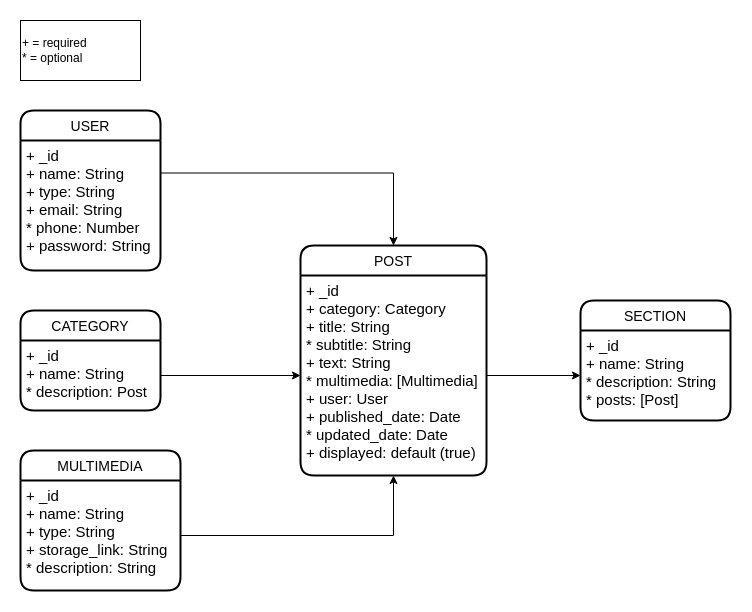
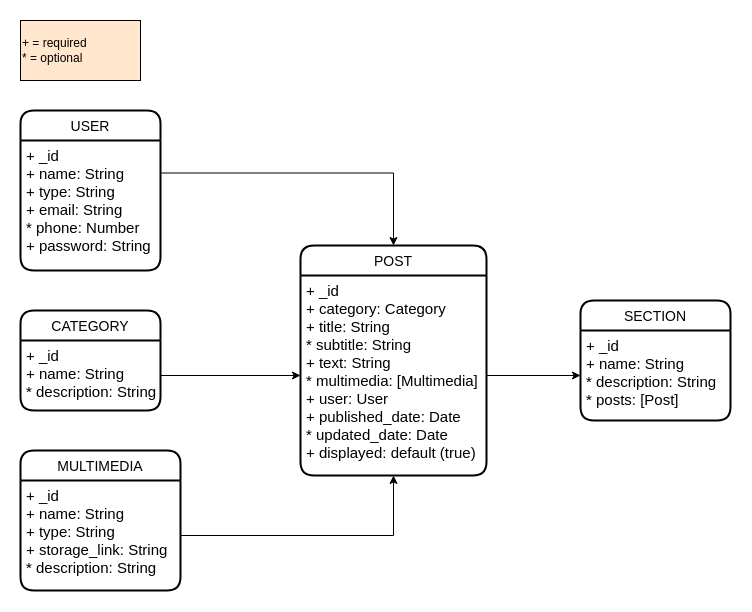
- <mxCell id="16" value="+ = required&lt;br&gt;* = optional" style="rounded=0;whiteSpace=wrap;html=1;align=left;" vertex="1" parent="1"><mxGeometry x="20" y="20" width="120" height="60" as="geometry" /></mxCell>
+ <mxCell id="16" value="+ = required&lt;br&gt;* = optional" style="rounded=0;whiteSpace=wrap;html=1;align=left;fillColor=#ffe6cc;" vertex="1" parent="1"><mxGeometry x="20" y="20" width="120" height="60" as="geometry" /></mxCell>
- <mxCell id="9" value="+ _id&#10;+ name: String&#10;* description: Post" style="align=left;strokeColor=none;fillColor=none;spacingLeft=4;fontSize=15;verticalAlign=top;resizable=0;rotatable=0;part=1;" parent="8" vertex="1"><mxGeometry y="30" width="140" height="70" as="geometry" /></mxCell>
+ <mxCell id="9" value="+ _id&#10;+ name: String&#10;* description: String" style="align=left;strokeColor=none;fillColor=none;spacingLeft=4;fontSize=15;verticalAlign=top;resizable=0;rotatable=0;part=1;" parent="8" vertex="1"><mxGeometry y="30" width="140" height="70" as="geometry" /></mxCell>
